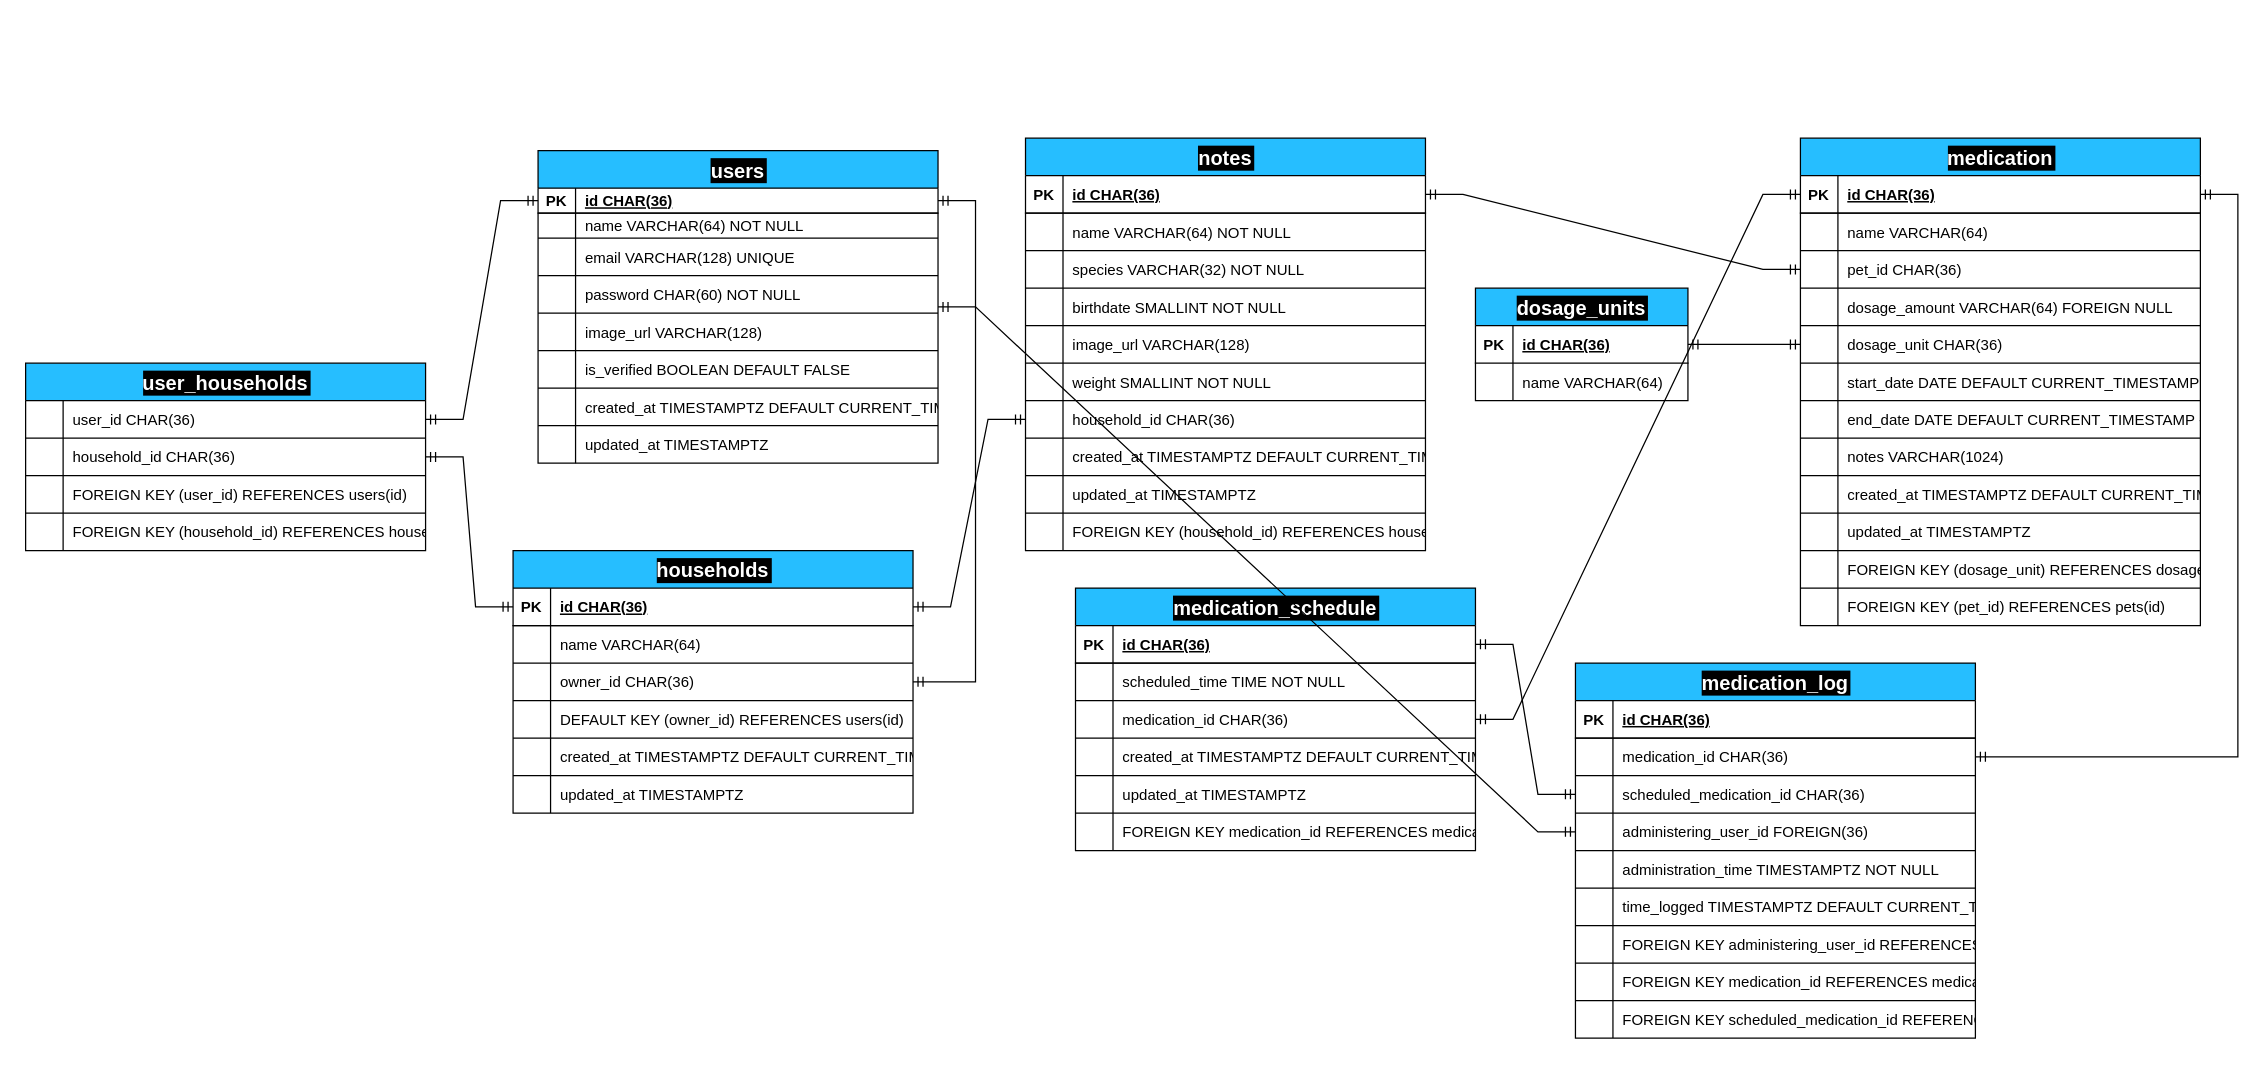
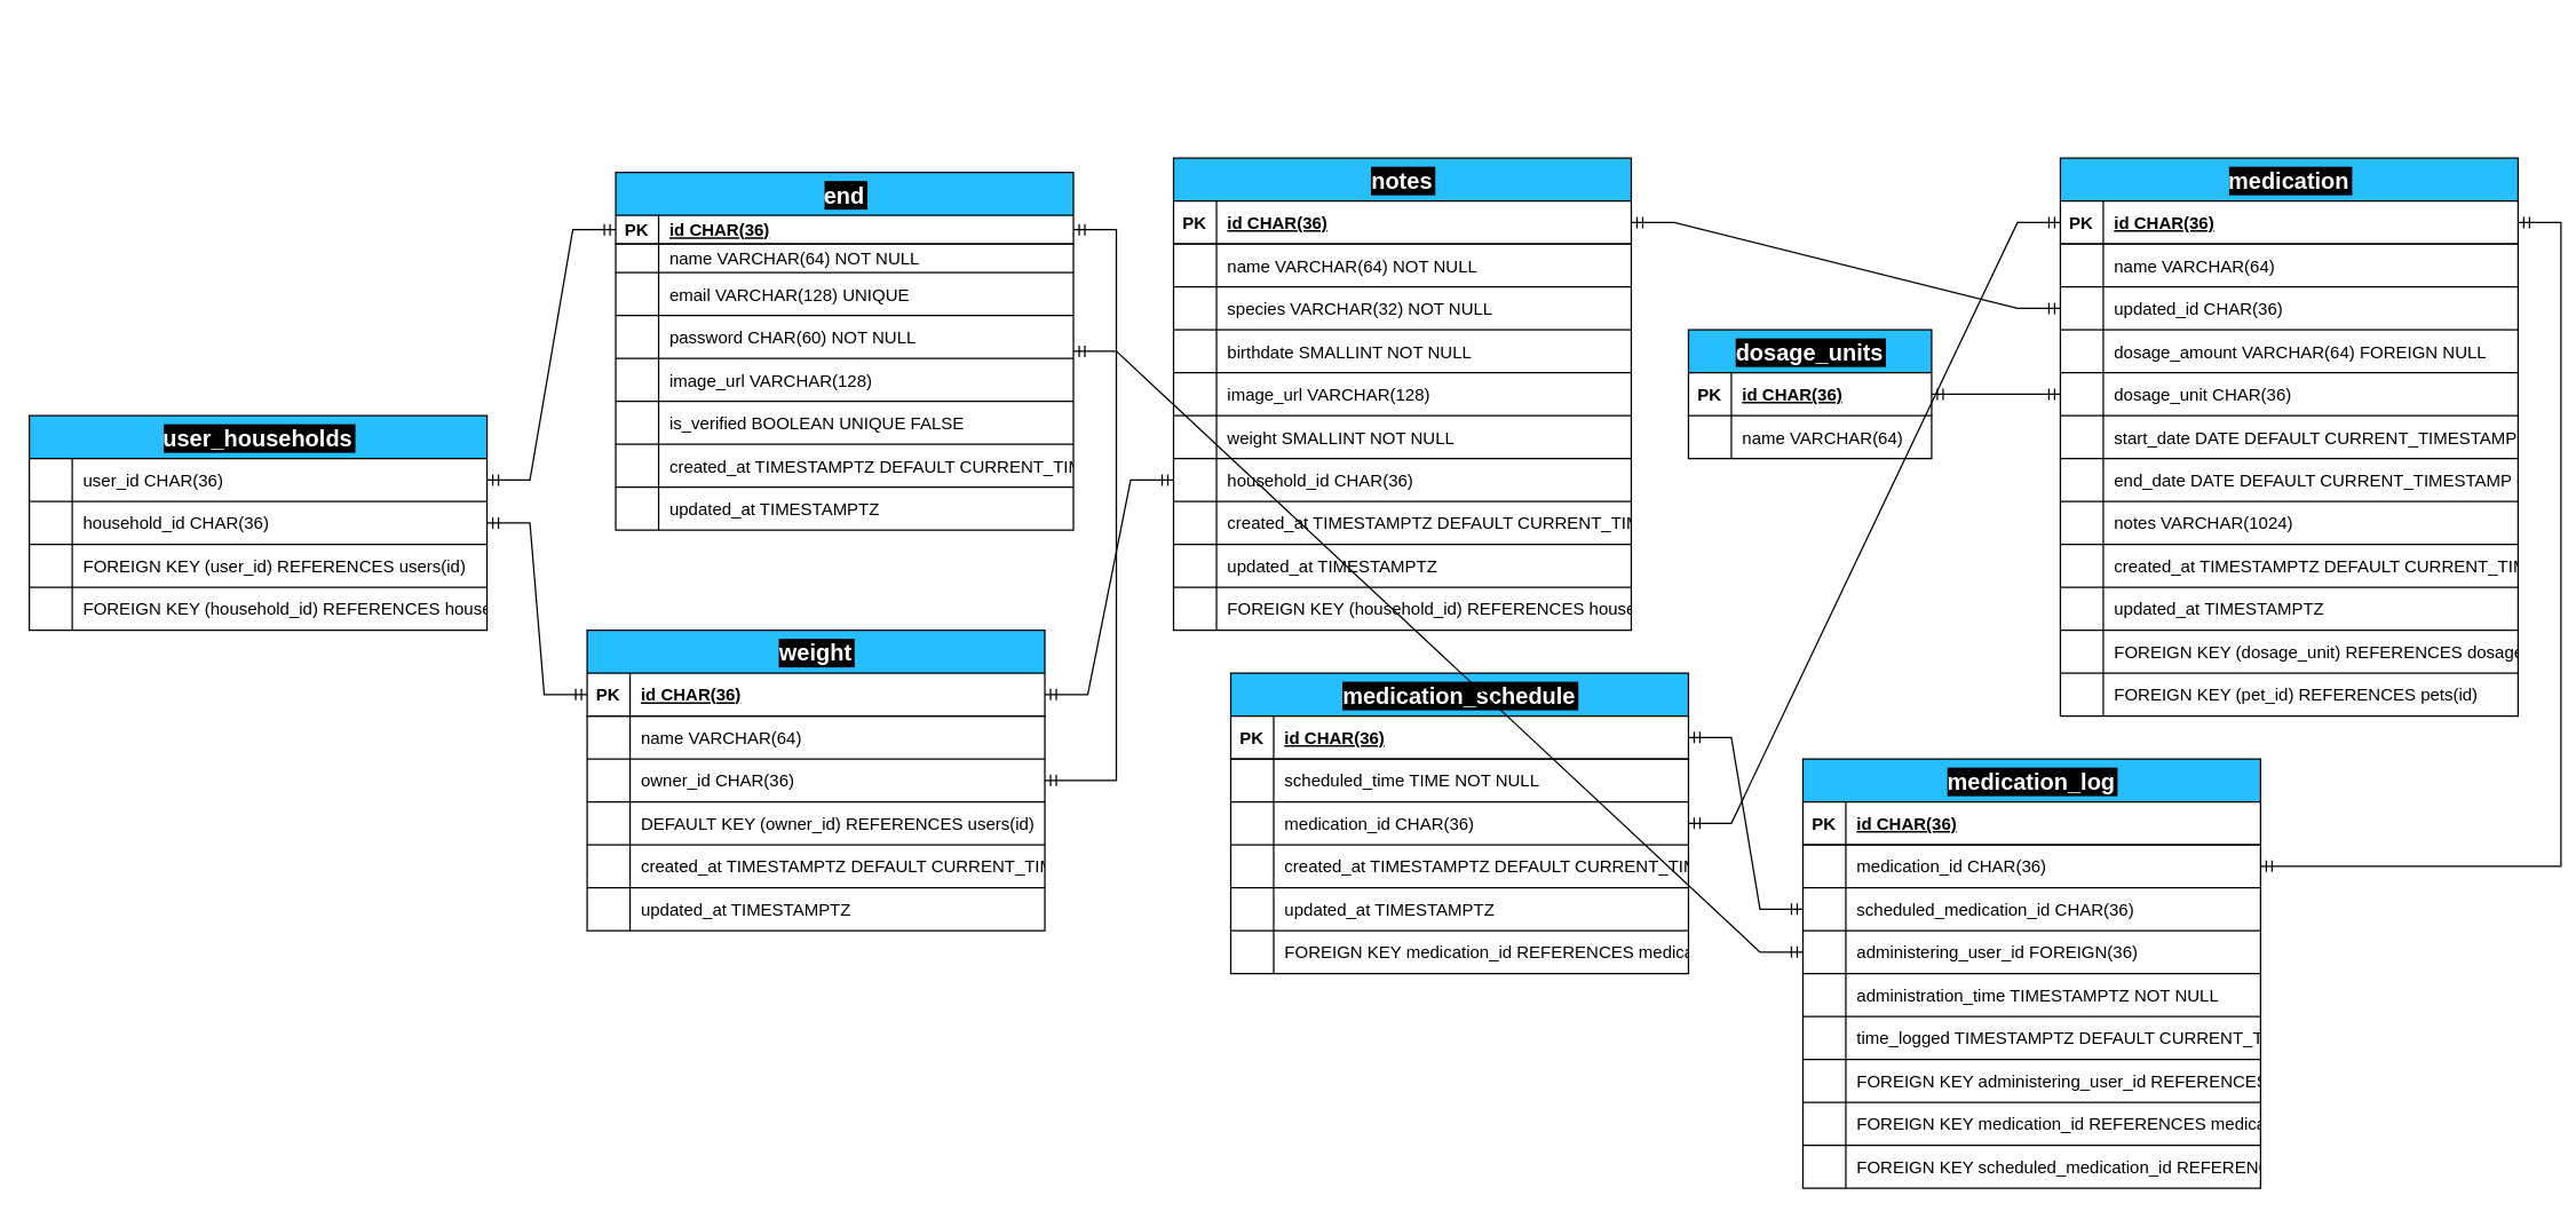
- <mxCell id="2" value="users" style="shape=table;startSize=30;container=1;collapsible=1;childLayout=tableLayout;fixedRows=1;rowLines=1;fontStyle=1;align=center;resizeLast=1;swimlaneLine=1;shadow=0;fillColor=#26BEFF;fontColor=#FFFFFF;labelBorderColor=none;labelBackgroundColor=#000000;fontSize=16;" vertex="1" parent="1"><mxGeometry x="430" y="120" width="320" height="250" as="geometry" /></mxCell>
+ <mxCell id="2" value="end" style="shape=table;startSize=30;container=1;collapsible=1;childLayout=tableLayout;fixedRows=1;rowLines=1;fontStyle=1;align=center;resizeLast=1;swimlaneLine=1;shadow=0;fillColor=#26BEFF;fontColor=#FFFFFF;labelBorderColor=none;labelBackgroundColor=#000000;fontSize=16;" vertex="1" parent="1"><mxGeometry x="430" y="120" width="320" height="250" as="geometry" /></mxCell>
- <mxCell id="106" value="pet_id CHAR(36)" style="shape=partialRectangle;overflow=hidden;connectable=0;fillColor=none;align=left;strokeColor=inherit;top=0;left=0;bottom=0;right=0;spacingLeft=6;swimlaneLine=1;" vertex="1" parent="104"><mxGeometry x="30" width="290" height="30" as="geometry"><mxRectangle width="290" height="30" as="alternateBounds" /></mxGeometry></mxCell>
+ <mxCell id="106" value="updated_id CHAR(36)" style="shape=partialRectangle;overflow=hidden;connectable=0;fillColor=none;align=left;strokeColor=inherit;top=0;left=0;bottom=0;right=0;spacingLeft=6;swimlaneLine=1;" vertex="1" parent="104"><mxGeometry x="30" width="290" height="30" as="geometry"><mxRectangle width="290" height="30" as="alternateBounds" /></mxGeometry></mxCell>
- <mxCell id="20" value="is_verified BOOLEAN DEFAULT FALSE" style="shape=partialRectangle;overflow=hidden;connectable=0;fillColor=none;align=left;strokeColor=inherit;top=0;left=0;bottom=0;right=0;spacingLeft=6;swimlaneLine=1;" vertex="1" parent="18"><mxGeometry x="30" width="290" height="30" as="geometry"><mxRectangle width="290" height="30" as="alternateBounds" /></mxGeometry></mxCell>
+ <mxCell id="20" value="is_verified BOOLEAN UNIQUE FALSE" style="shape=partialRectangle;overflow=hidden;connectable=0;fillColor=none;align=left;strokeColor=inherit;top=0;left=0;bottom=0;right=0;spacingLeft=6;swimlaneLine=1;" vertex="1" parent="18"><mxGeometry x="30" width="290" height="30" as="geometry"><mxRectangle width="290" height="30" as="alternateBounds" /></mxGeometry></mxCell>
- <mxCell id="27" value="households" style="shape=table;startSize=30;container=1;collapsible=1;childLayout=tableLayout;fixedRows=1;rowLines=1;fontStyle=1;align=center;resizeLast=1;swimlaneLine=1;shadow=0;fillColor=#26BEFF;fontColor=#FFFFFF;labelBorderColor=none;labelBackgroundColor=#000000;fontSize=16;" vertex="1" parent="1"><mxGeometry x="410" y="440" width="320" height="210" as="geometry" /></mxCell>
+ <mxCell id="27" value="weight" style="shape=table;startSize=30;container=1;collapsible=1;childLayout=tableLayout;fixedRows=1;rowLines=1;fontStyle=1;align=center;resizeLast=1;swimlaneLine=1;shadow=0;fillColor=#26BEFF;fontColor=#FFFFFF;labelBorderColor=none;labelBackgroundColor=#000000;fontSize=16;" vertex="1" parent="1"><mxGeometry x="410" y="440" width="320" height="210" as="geometry" /></mxCell>
